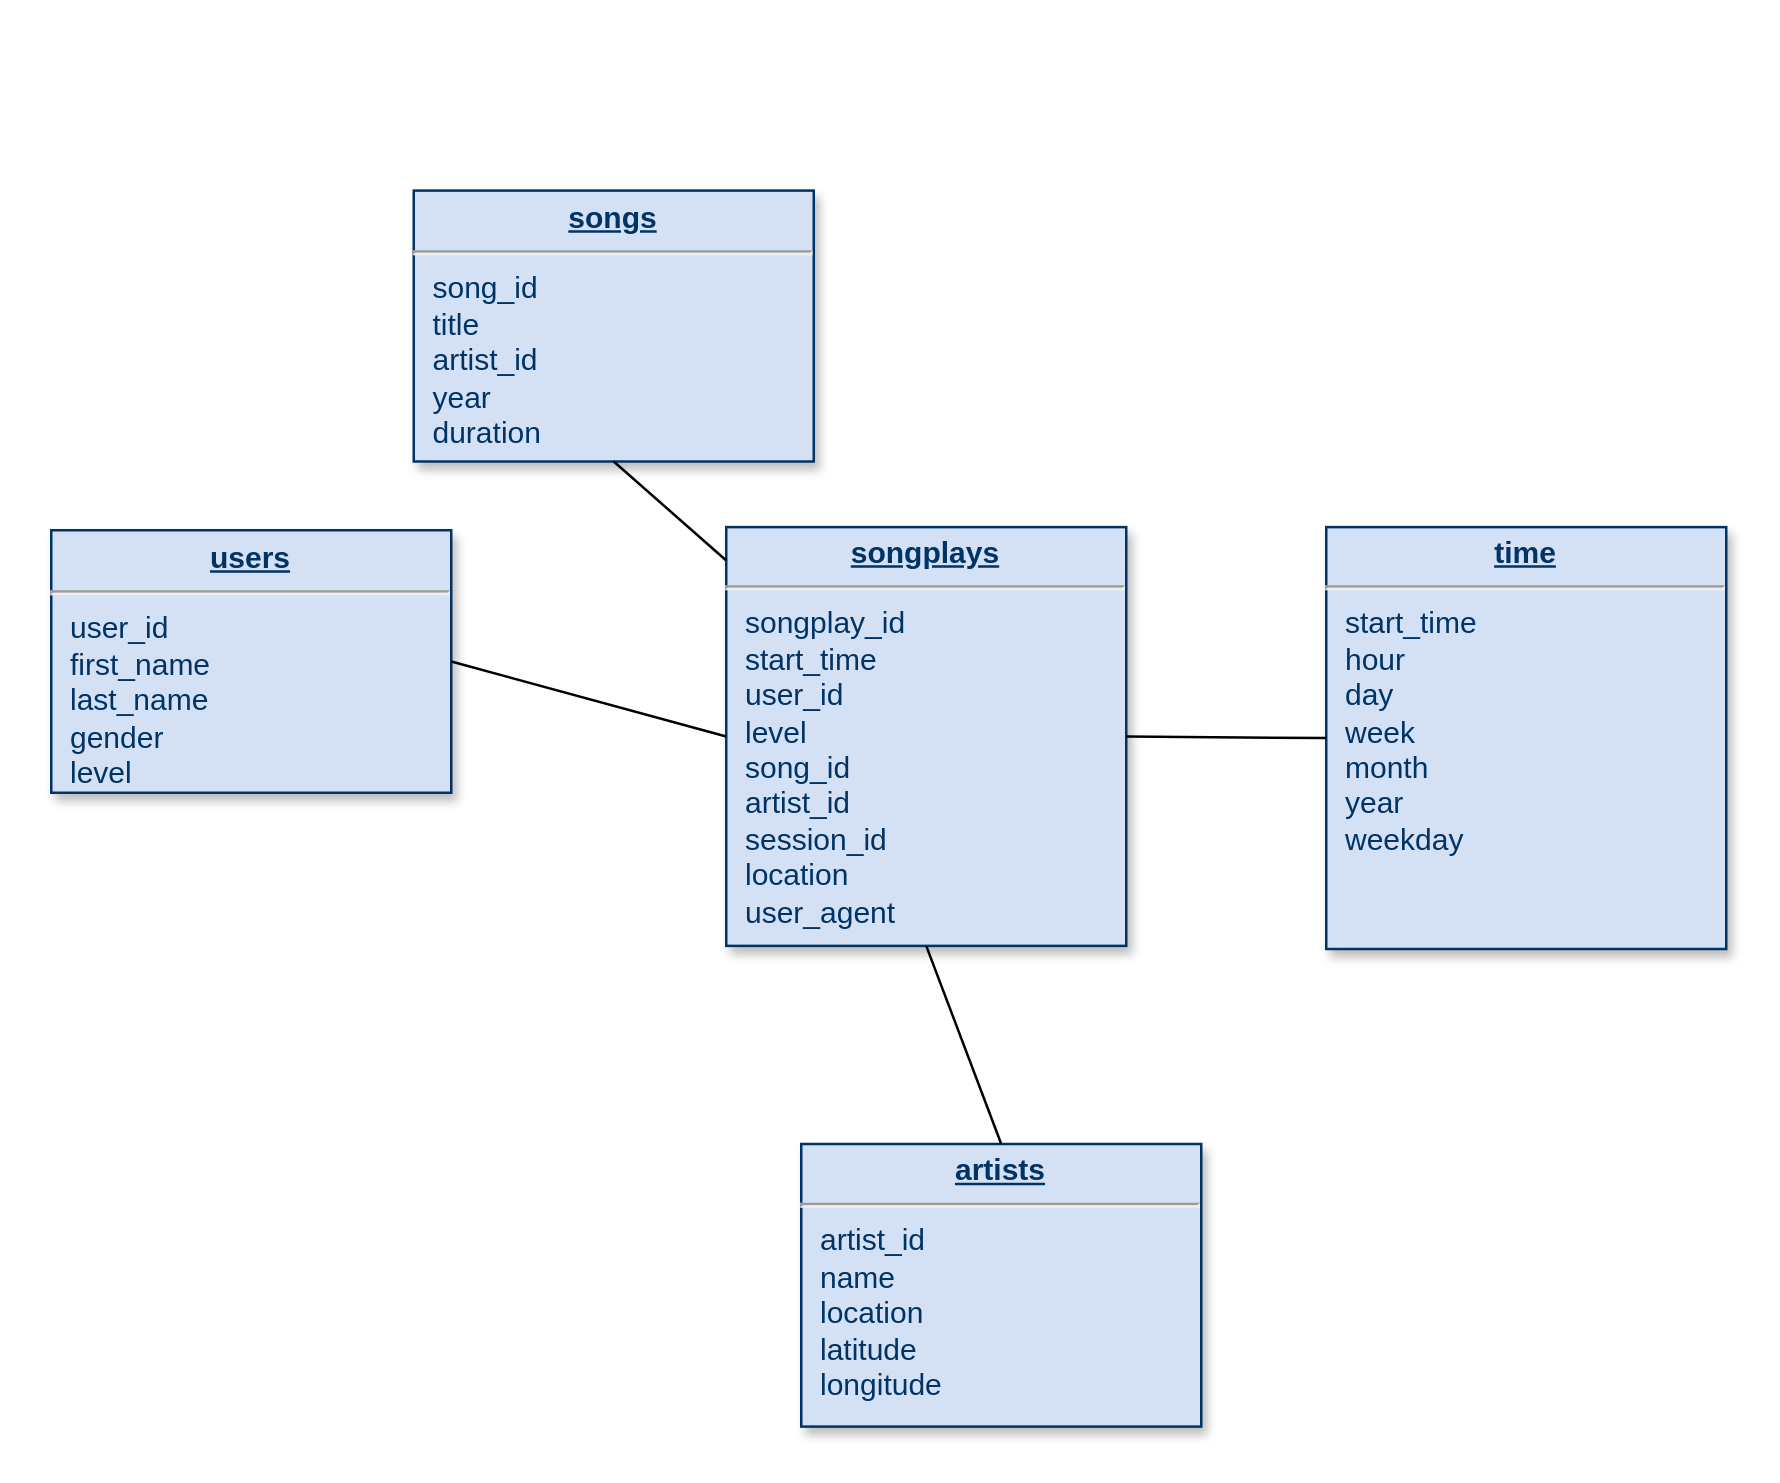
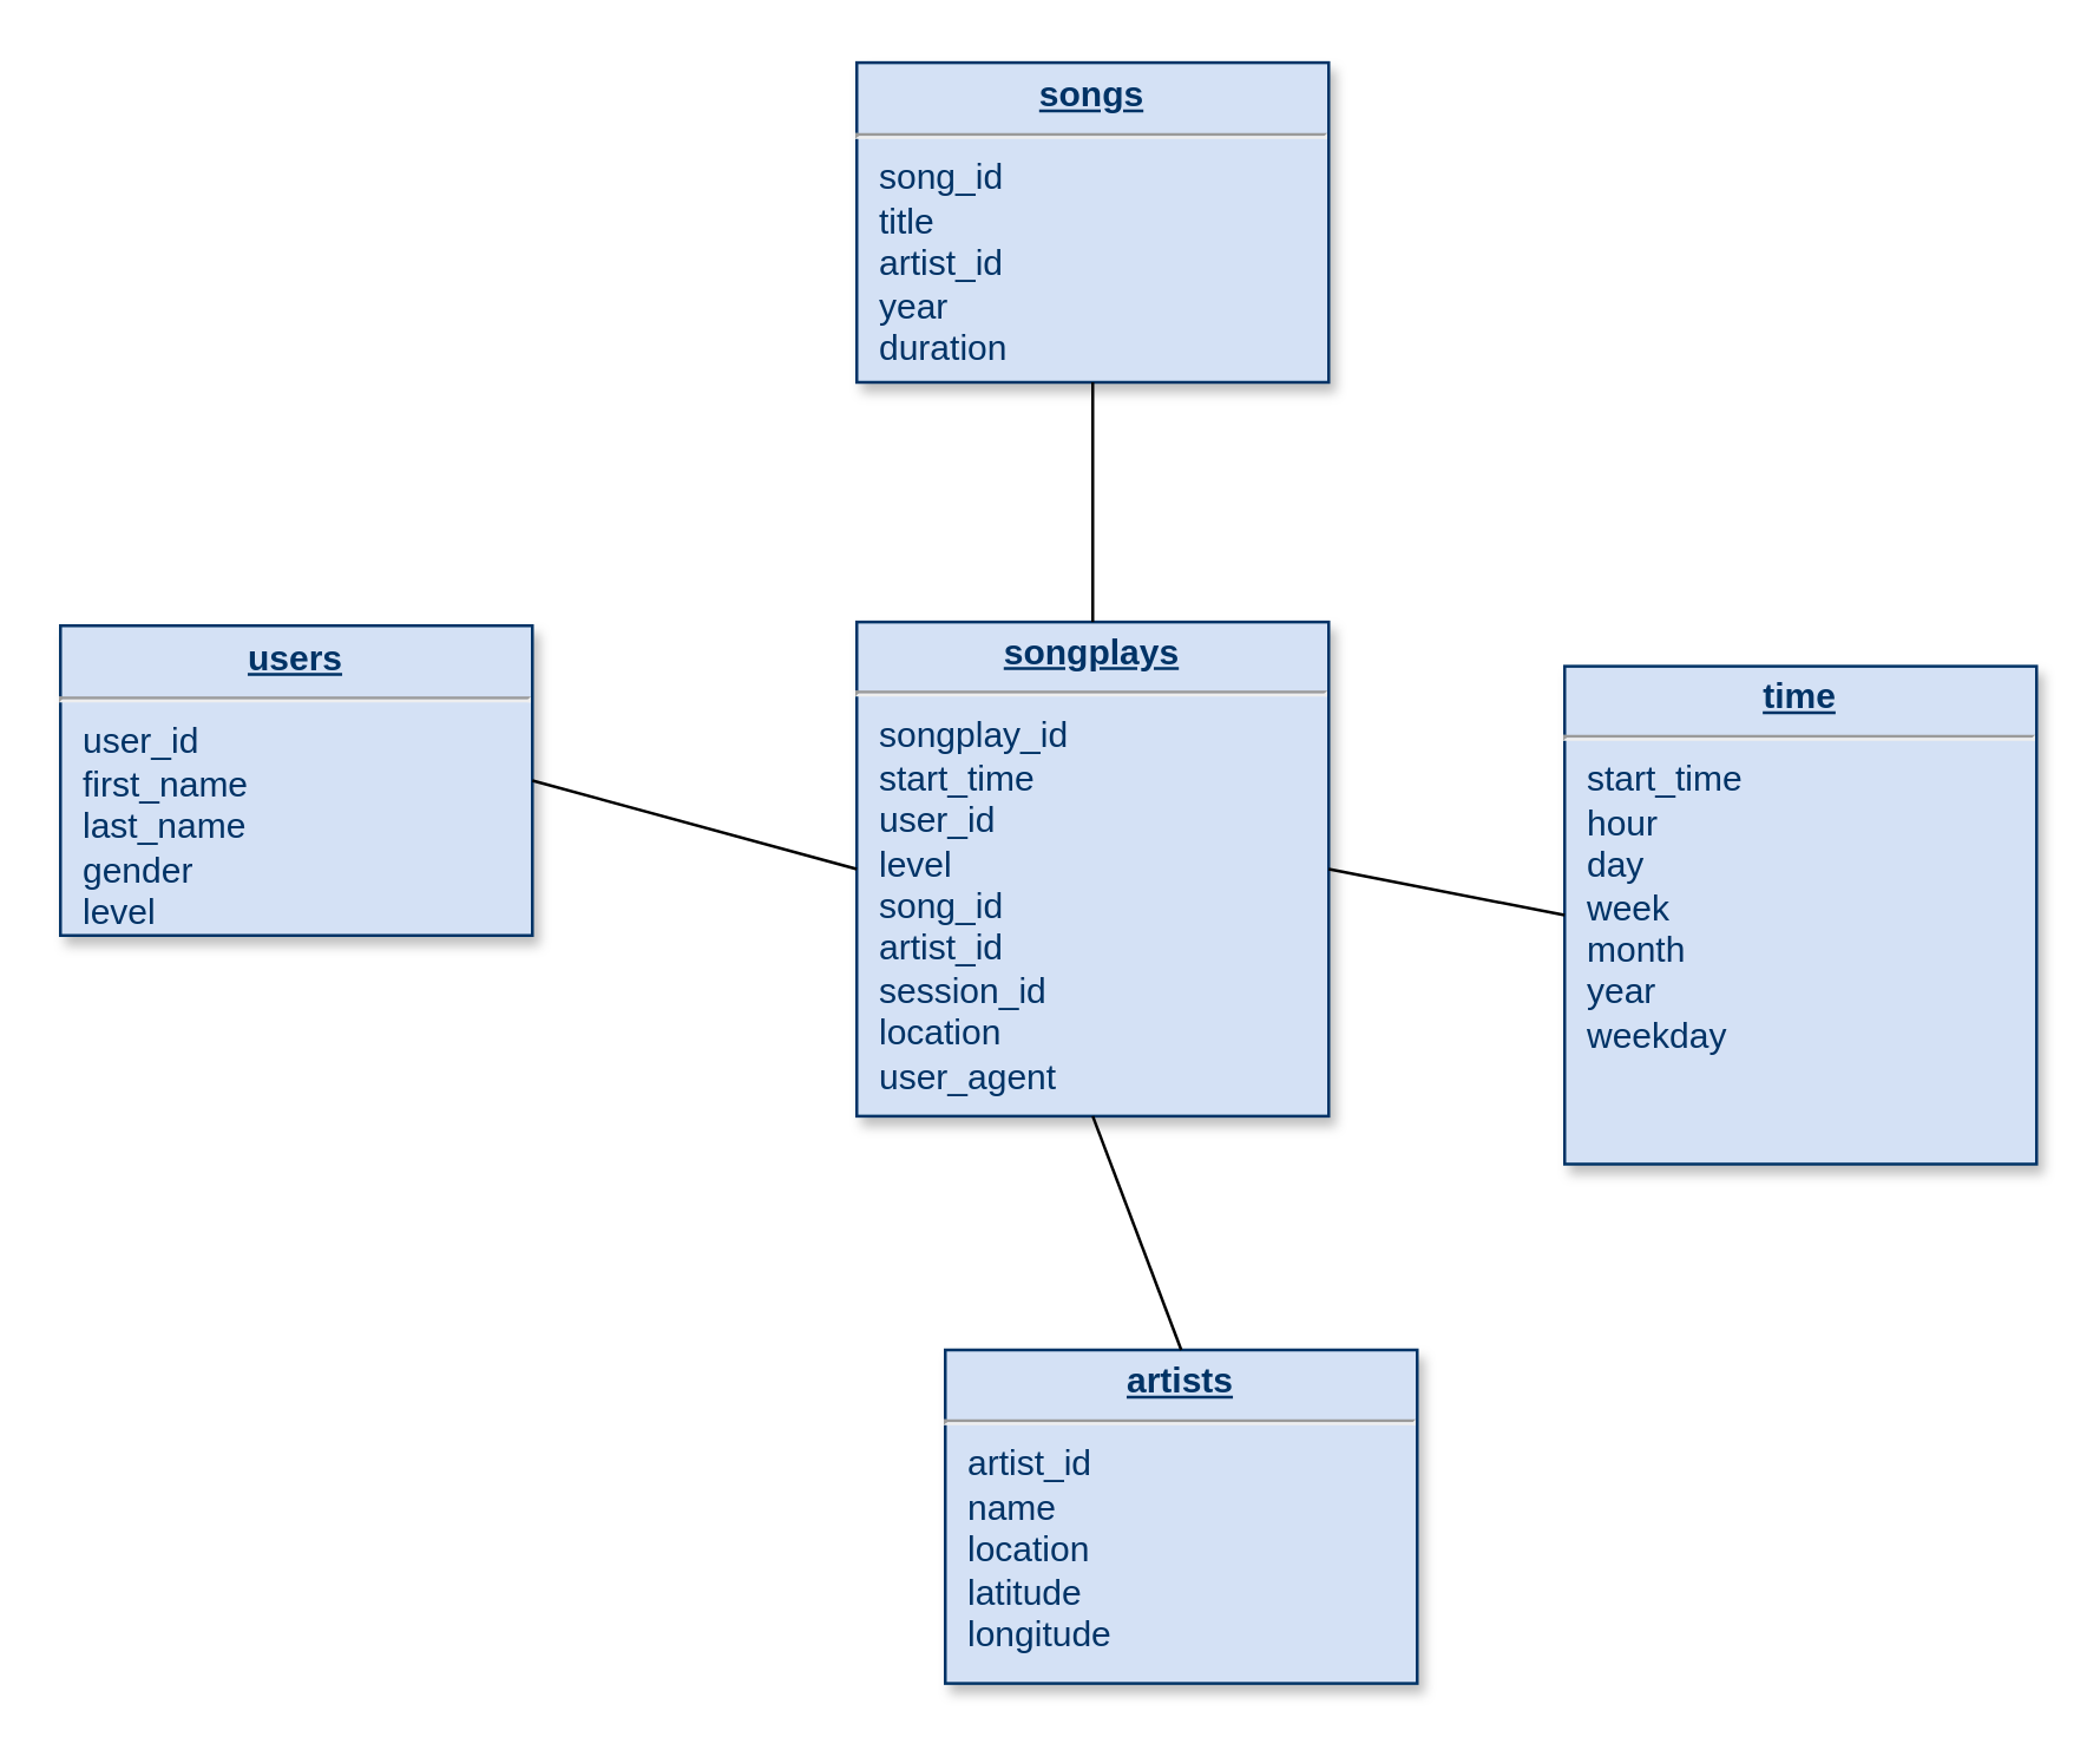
- <mxCell id="2" value="&lt;p style=&quot;margin: 0px ; margin-top: 4px ; text-align: center ; text-decoration: underline&quot;&gt;&lt;strong&gt;songs&lt;/strong&gt;&lt;/p&gt;&lt;hr&gt;&lt;p style=&quot;margin: 0px ; margin-left: 8px&quot;&gt;song_id&lt;/p&gt;&lt;p style=&quot;margin: 0px ; margin-left: 8px&quot;&gt;title&lt;/p&gt;&lt;p style=&quot;margin: 0px ; margin-left: 8px&quot;&gt;artist_id&lt;/p&gt;&lt;p style=&quot;margin: 0px ; margin-left: 8px&quot;&gt;year&lt;/p&gt;&lt;p style=&quot;margin: 0px ; margin-left: 8px&quot;&gt;duration&lt;/p&gt;" style="verticalAlign=top;align=left;overflow=fill;fontSize=12;fontFamily=Helvetica;html=1;strokeColor=#003366;shadow=1;fillColor=#D4E1F5;fontColor=#003366" parent="1" vertex="1"><mxGeometry x="165" y="75.64" width="160" height="108.36" as="geometry" /></mxCell>
+ <mxCell id="2" value="&lt;p style=&quot;margin: 0px ; margin-top: 4px ; text-align: center ; text-decoration: underline&quot;&gt;&lt;strong&gt;songs&lt;/strong&gt;&lt;/p&gt;&lt;hr&gt;&lt;p style=&quot;margin: 0px ; margin-left: 8px&quot;&gt;song_id&lt;/p&gt;&lt;p style=&quot;margin: 0px ; margin-left: 8px&quot;&gt;title&lt;/p&gt;&lt;p style=&quot;margin: 0px ; margin-left: 8px&quot;&gt;artist_id&lt;/p&gt;&lt;p style=&quot;margin: 0px ; margin-left: 8px&quot;&gt;year&lt;/p&gt;&lt;p style=&quot;margin: 0px ; margin-left: 8px&quot;&gt;duration&lt;/p&gt;" style="verticalAlign=top;align=left;overflow=fill;fontSize=12;fontFamily=Helvetica;html=1;strokeColor=#003366;shadow=1;fillColor=#D4E1F5;fontColor=#003366" parent="1" vertex="1"><mxGeometry x="290" y="20.64" width="160" height="108.36" as="geometry" /></mxCell>
- <mxCell id="9" value="&lt;p style=&quot;margin: 0px ; margin-top: 4px ; text-align: center ; text-decoration: underline&quot;&gt;&lt;strong&gt;time&lt;/strong&gt;&lt;/p&gt;&lt;hr&gt;&lt;p style=&quot;margin: 0px ; margin-left: 8px&quot;&gt;start_time&lt;/p&gt;&lt;p style=&quot;margin: 0px ; margin-left: 8px&quot;&gt;hour&lt;/p&gt;&lt;p style=&quot;margin: 0px ; margin-left: 8px&quot;&gt;day&lt;/p&gt;&lt;p style=&quot;margin: 0px ; margin-left: 8px&quot;&gt;week&lt;/p&gt;&lt;p style=&quot;margin: 0px ; margin-left: 8px&quot;&gt;month&lt;/p&gt;&lt;p style=&quot;margin: 0px ; margin-left: 8px&quot;&gt;year&lt;/p&gt;&lt;p style=&quot;margin: 0px ; margin-left: 8px&quot;&gt;weekday&lt;br&gt;&lt;/p&gt;" style="verticalAlign=top;align=left;overflow=fill;fontSize=12;fontFamily=Helvetica;html=1;strokeColor=#003366;shadow=1;fillColor=#D4E1F5;fontColor=#003366" vertex="1" parent="1"><mxGeometry x="530" y="210.25" width="160" height="168.75" as="geometry" /></mxCell>
+ <mxCell id="9" value="&lt;p style=&quot;margin: 0px ; margin-top: 4px ; text-align: center ; text-decoration: underline&quot;&gt;&lt;strong&gt;time&lt;/strong&gt;&lt;/p&gt;&lt;hr&gt;&lt;p style=&quot;margin: 0px ; margin-left: 8px&quot;&gt;start_time&lt;/p&gt;&lt;p style=&quot;margin: 0px ; margin-left: 8px&quot;&gt;hour&lt;/p&gt;&lt;p style=&quot;margin: 0px ; margin-left: 8px&quot;&gt;day&lt;/p&gt;&lt;p style=&quot;margin: 0px ; margin-left: 8px&quot;&gt;week&lt;/p&gt;&lt;p style=&quot;margin: 0px ; margin-left: 8px&quot;&gt;month&lt;/p&gt;&lt;p style=&quot;margin: 0px ; margin-left: 8px&quot;&gt;year&lt;/p&gt;&lt;p style=&quot;margin: 0px ; margin-left: 8px&quot;&gt;weekday&lt;br&gt;&lt;/p&gt;" style="verticalAlign=top;align=left;overflow=fill;fontSize=12;fontFamily=Helvetica;html=1;strokeColor=#003366;shadow=1;fillColor=#D4E1F5;fontColor=#003366" vertex="1" parent="1"><mxGeometry x="530" y="225.25" width="160" height="168.75" as="geometry" /></mxCell>
